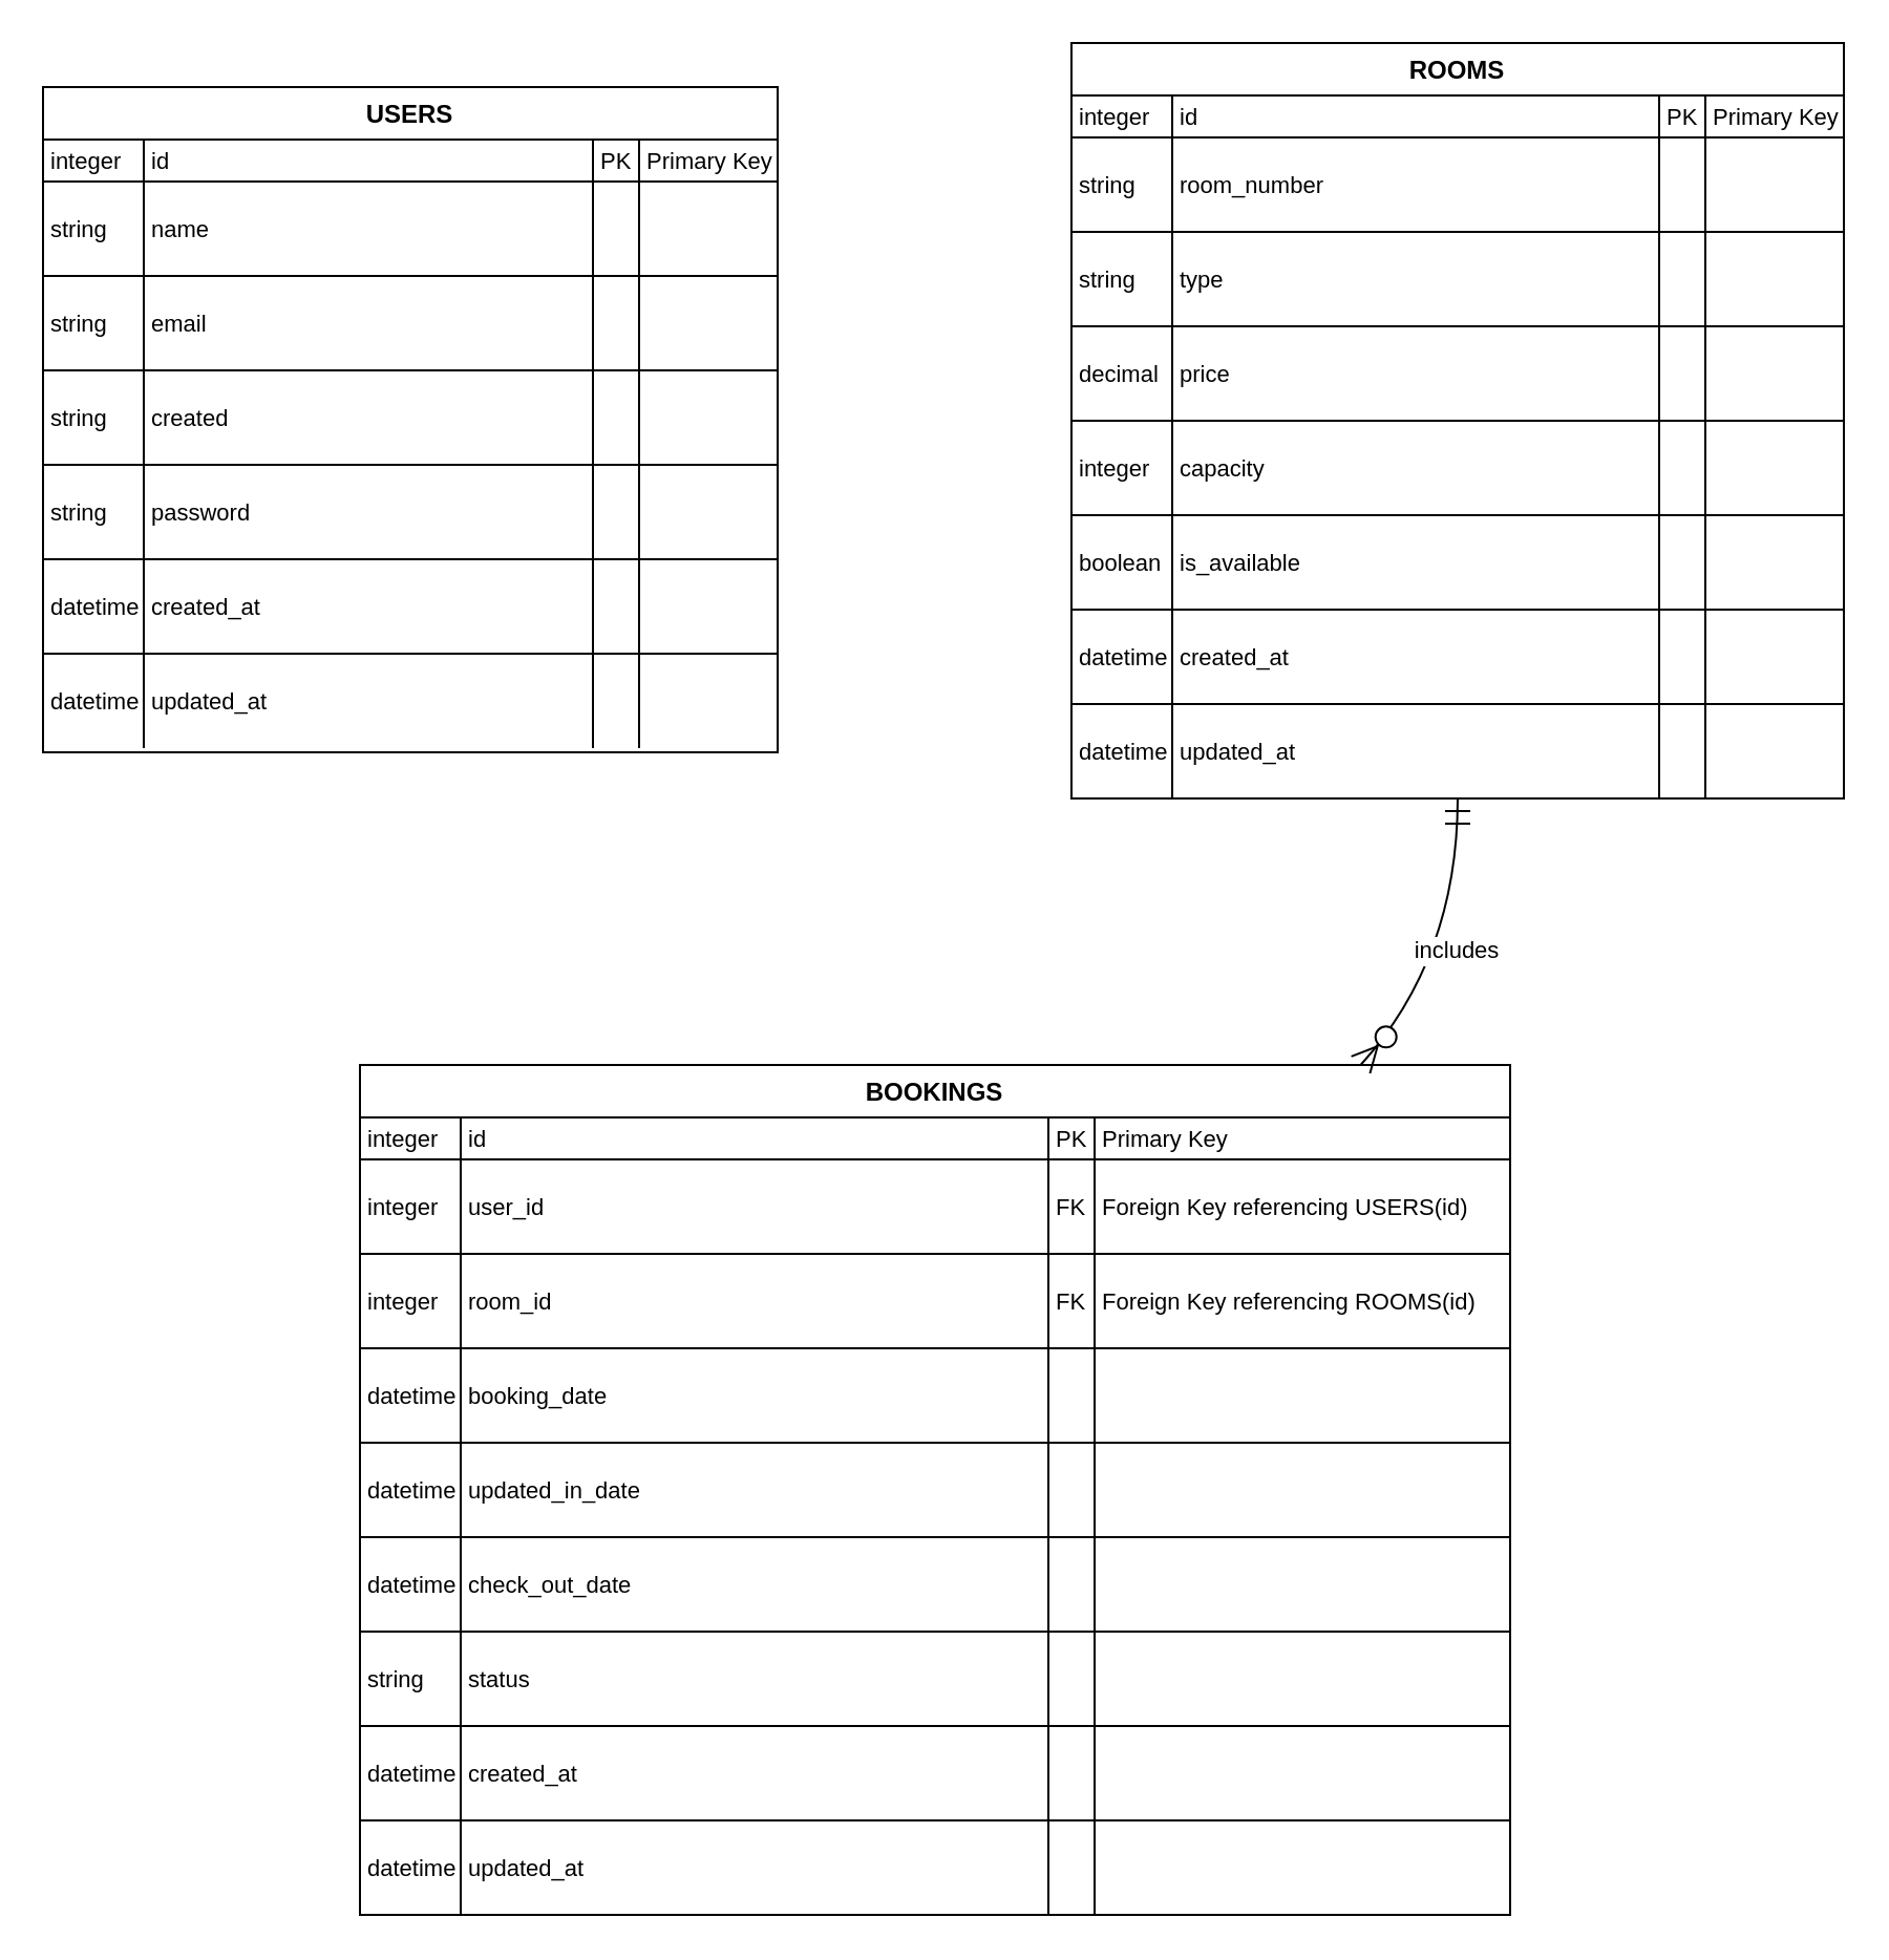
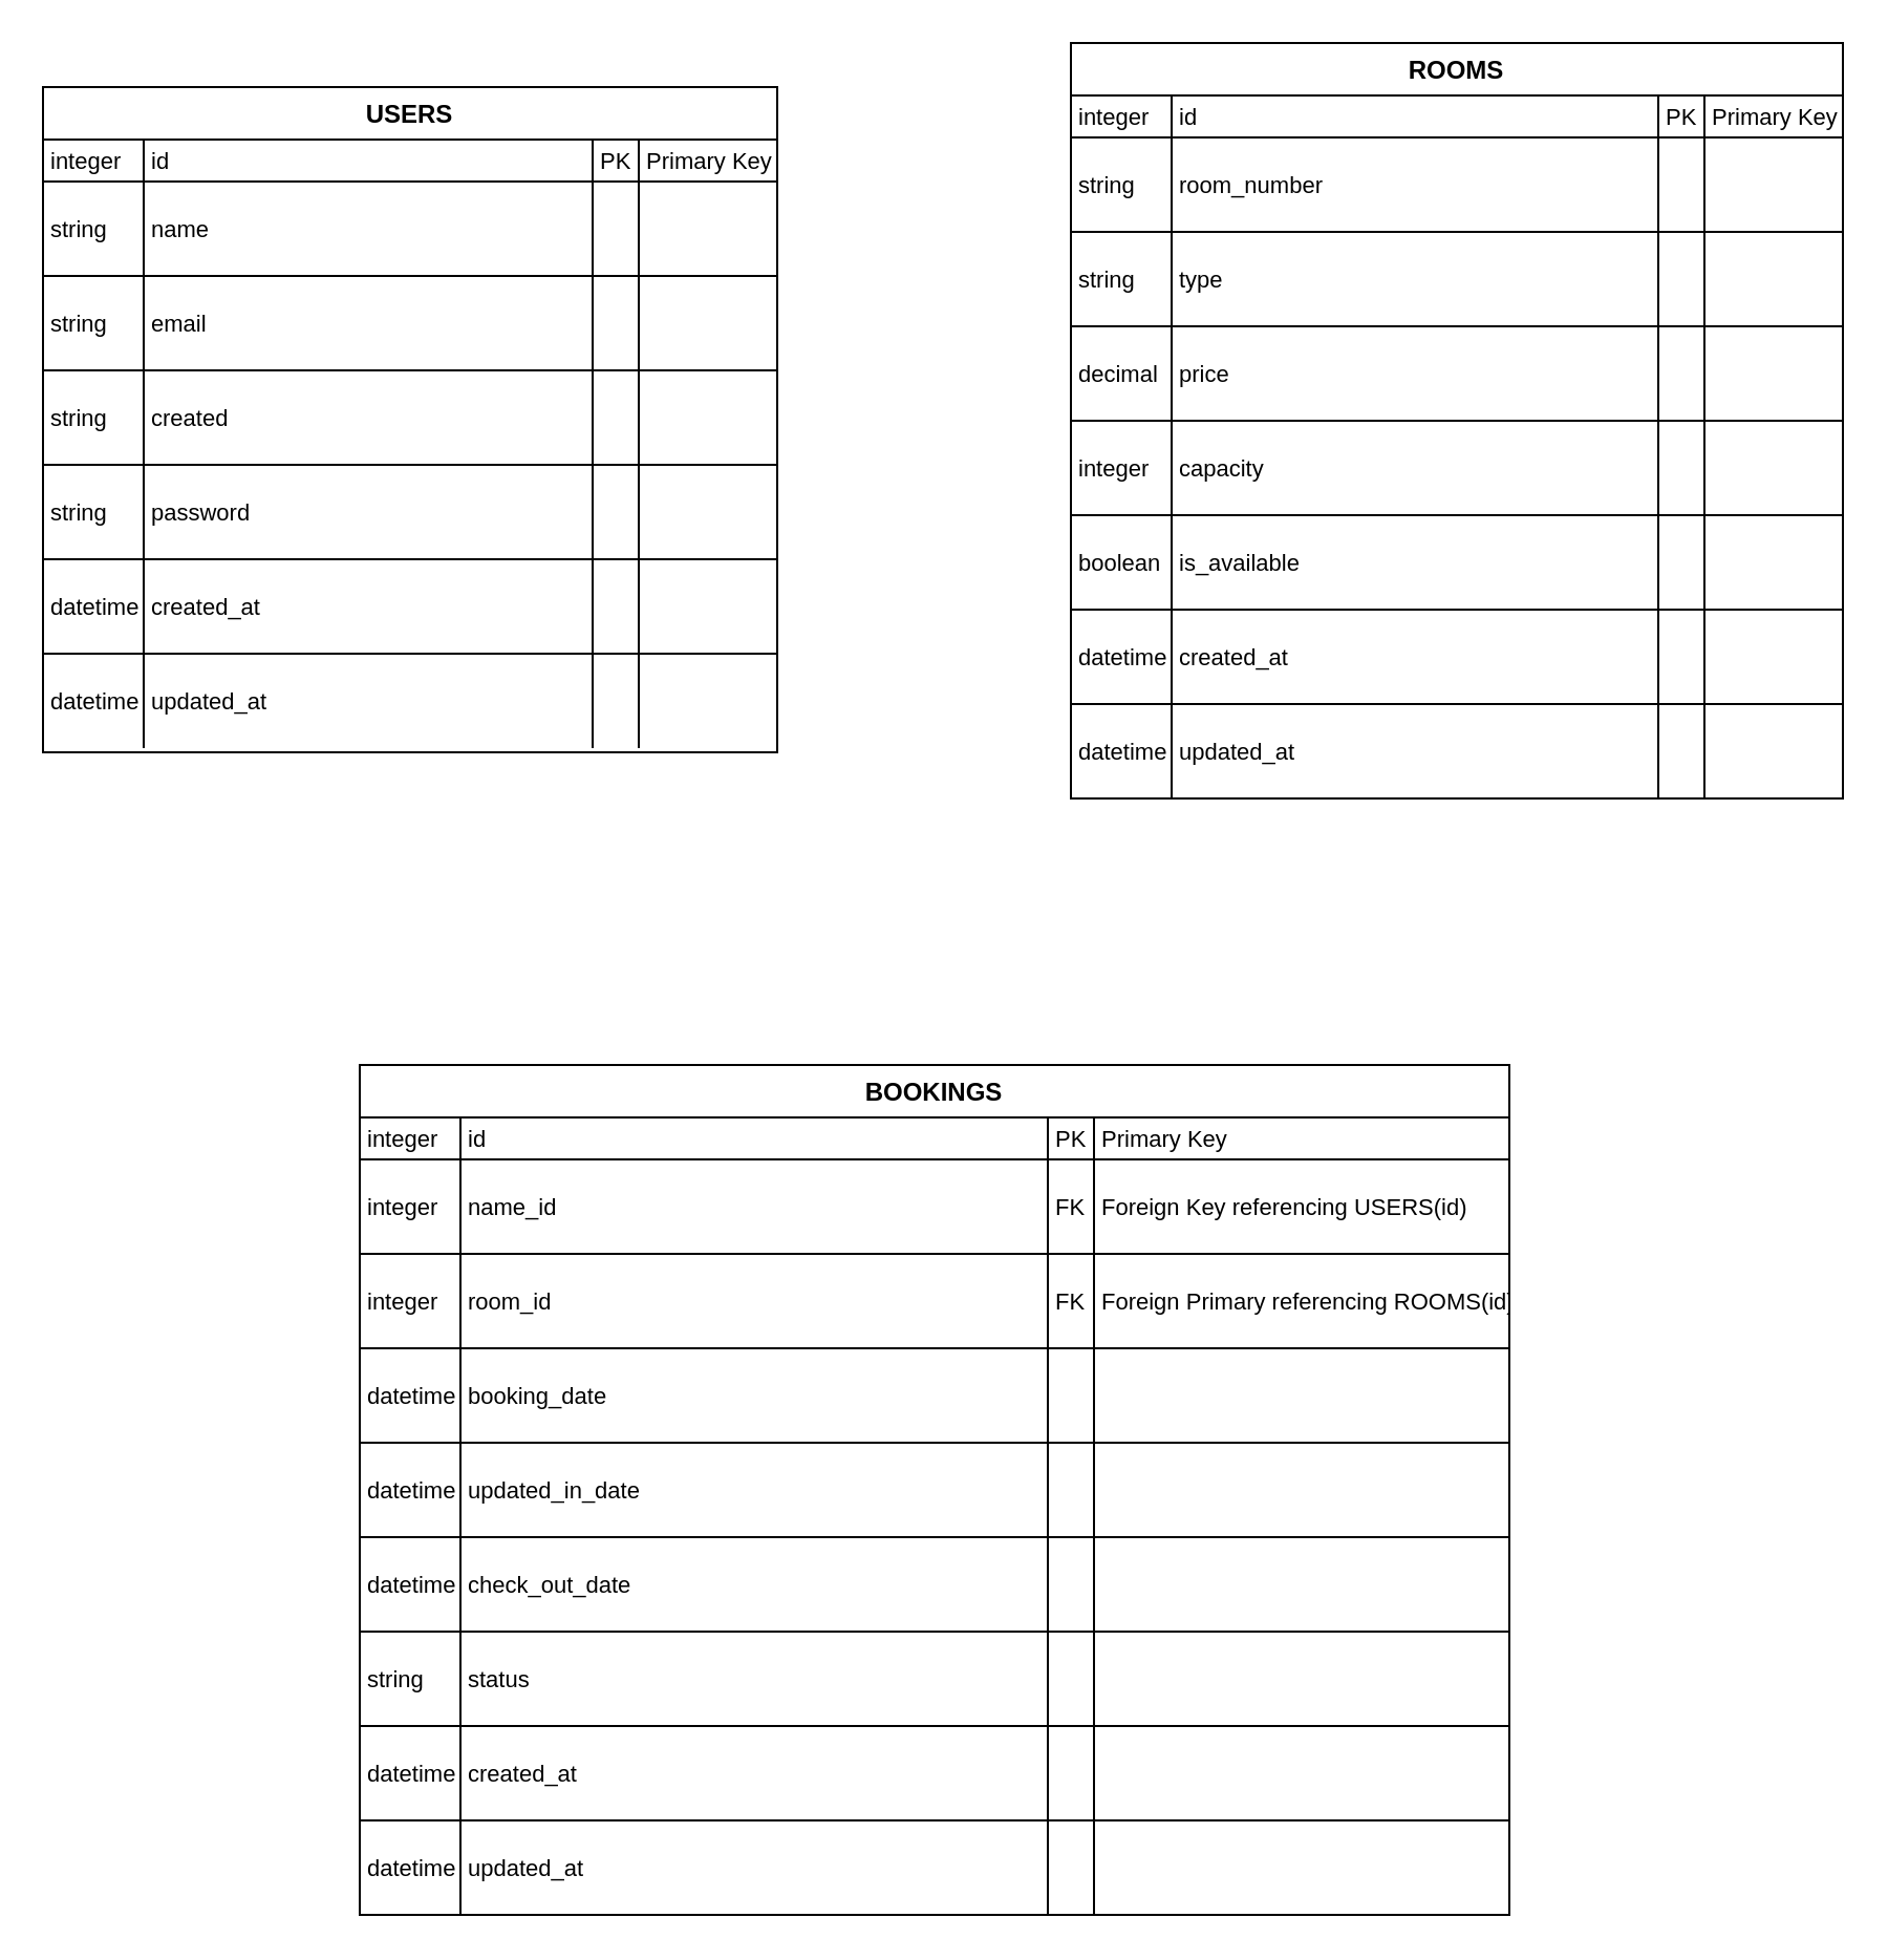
- <mxCell id="125" value="includes" style="curved=1;startArrow=ERmandOne;startSize=10;;endArrow=ERzeroToMany;endSize=10;;exitX=0.5;exitY=1;entryX=0.87;entryY=0;" parent="1" source="38" target="79" edge="1"><mxGeometry relative="1" as="geometry"><Array as="points"><mxPoint x="694" y="456" /></Array></mxGeometry></mxCell>
- <mxCell id="87" value="user_id" style="shape=partialRectangle;connectable=0;fillColor=none;top=0;left=0;bottom=0;right=0;align=left;spacingLeft=2;overflow=hidden;fontSize=11;" parent="85" vertex="1"><mxGeometry x="48" width="280" height="45" as="geometry"><mxRectangle width="280" height="45" as="alternateBounds" /></mxGeometry></mxCell>
+ <mxCell id="87" value="name_id" style="shape=partialRectangle;connectable=0;fillColor=none;top=0;left=0;bottom=0;right=0;align=left;spacingLeft=2;overflow=hidden;fontSize=11;" parent="85" vertex="1"><mxGeometry x="48" width="280" height="45" as="geometry"><mxRectangle width="280" height="45" as="alternateBounds" /></mxGeometry></mxCell>
- <mxCell id="94" value="Foreign Key referencing ROOMS(id)" style="shape=partialRectangle;connectable=0;fillColor=none;top=0;left=0;bottom=0;right=0;align=left;spacingLeft=2;overflow=hidden;fontSize=11;" parent="90" vertex="1"><mxGeometry x="350" width="198" height="45" as="geometry"><mxRectangle width="198" height="45" as="alternateBounds" /></mxGeometry></mxCell>
+ <mxCell id="94" value="Foreign Primary referencing ROOMS(id)" style="shape=partialRectangle;connectable=0;fillColor=none;top=0;left=0;bottom=0;right=0;align=left;spacingLeft=2;overflow=hidden;fontSize=11;" parent="90" vertex="1"><mxGeometry x="350" width="198" height="45" as="geometry"><mxRectangle width="198" height="45" as="alternateBounds" /></mxGeometry></mxCell>
